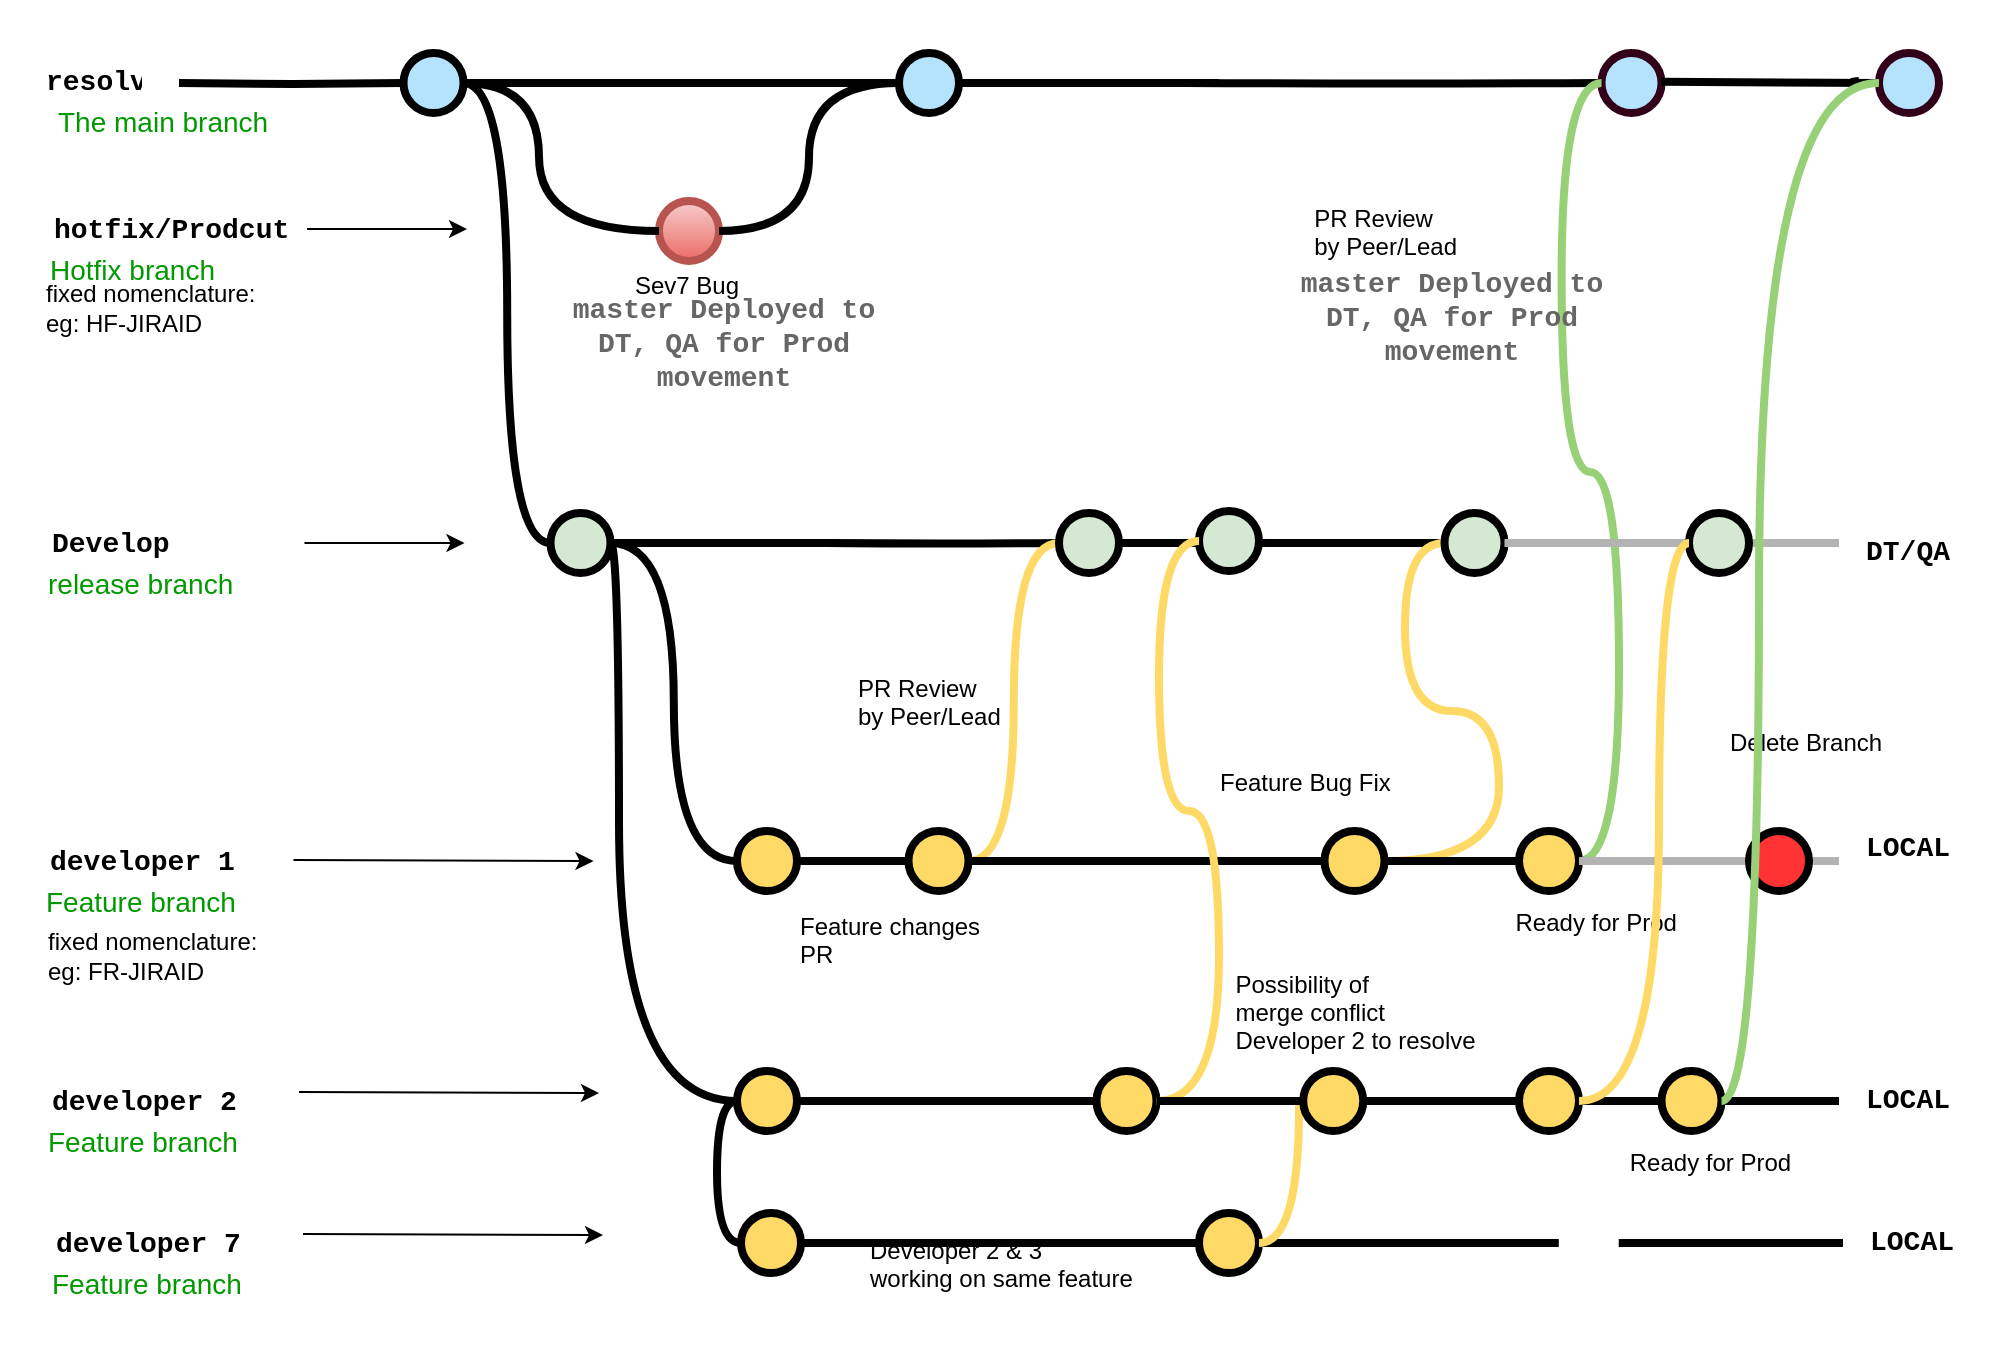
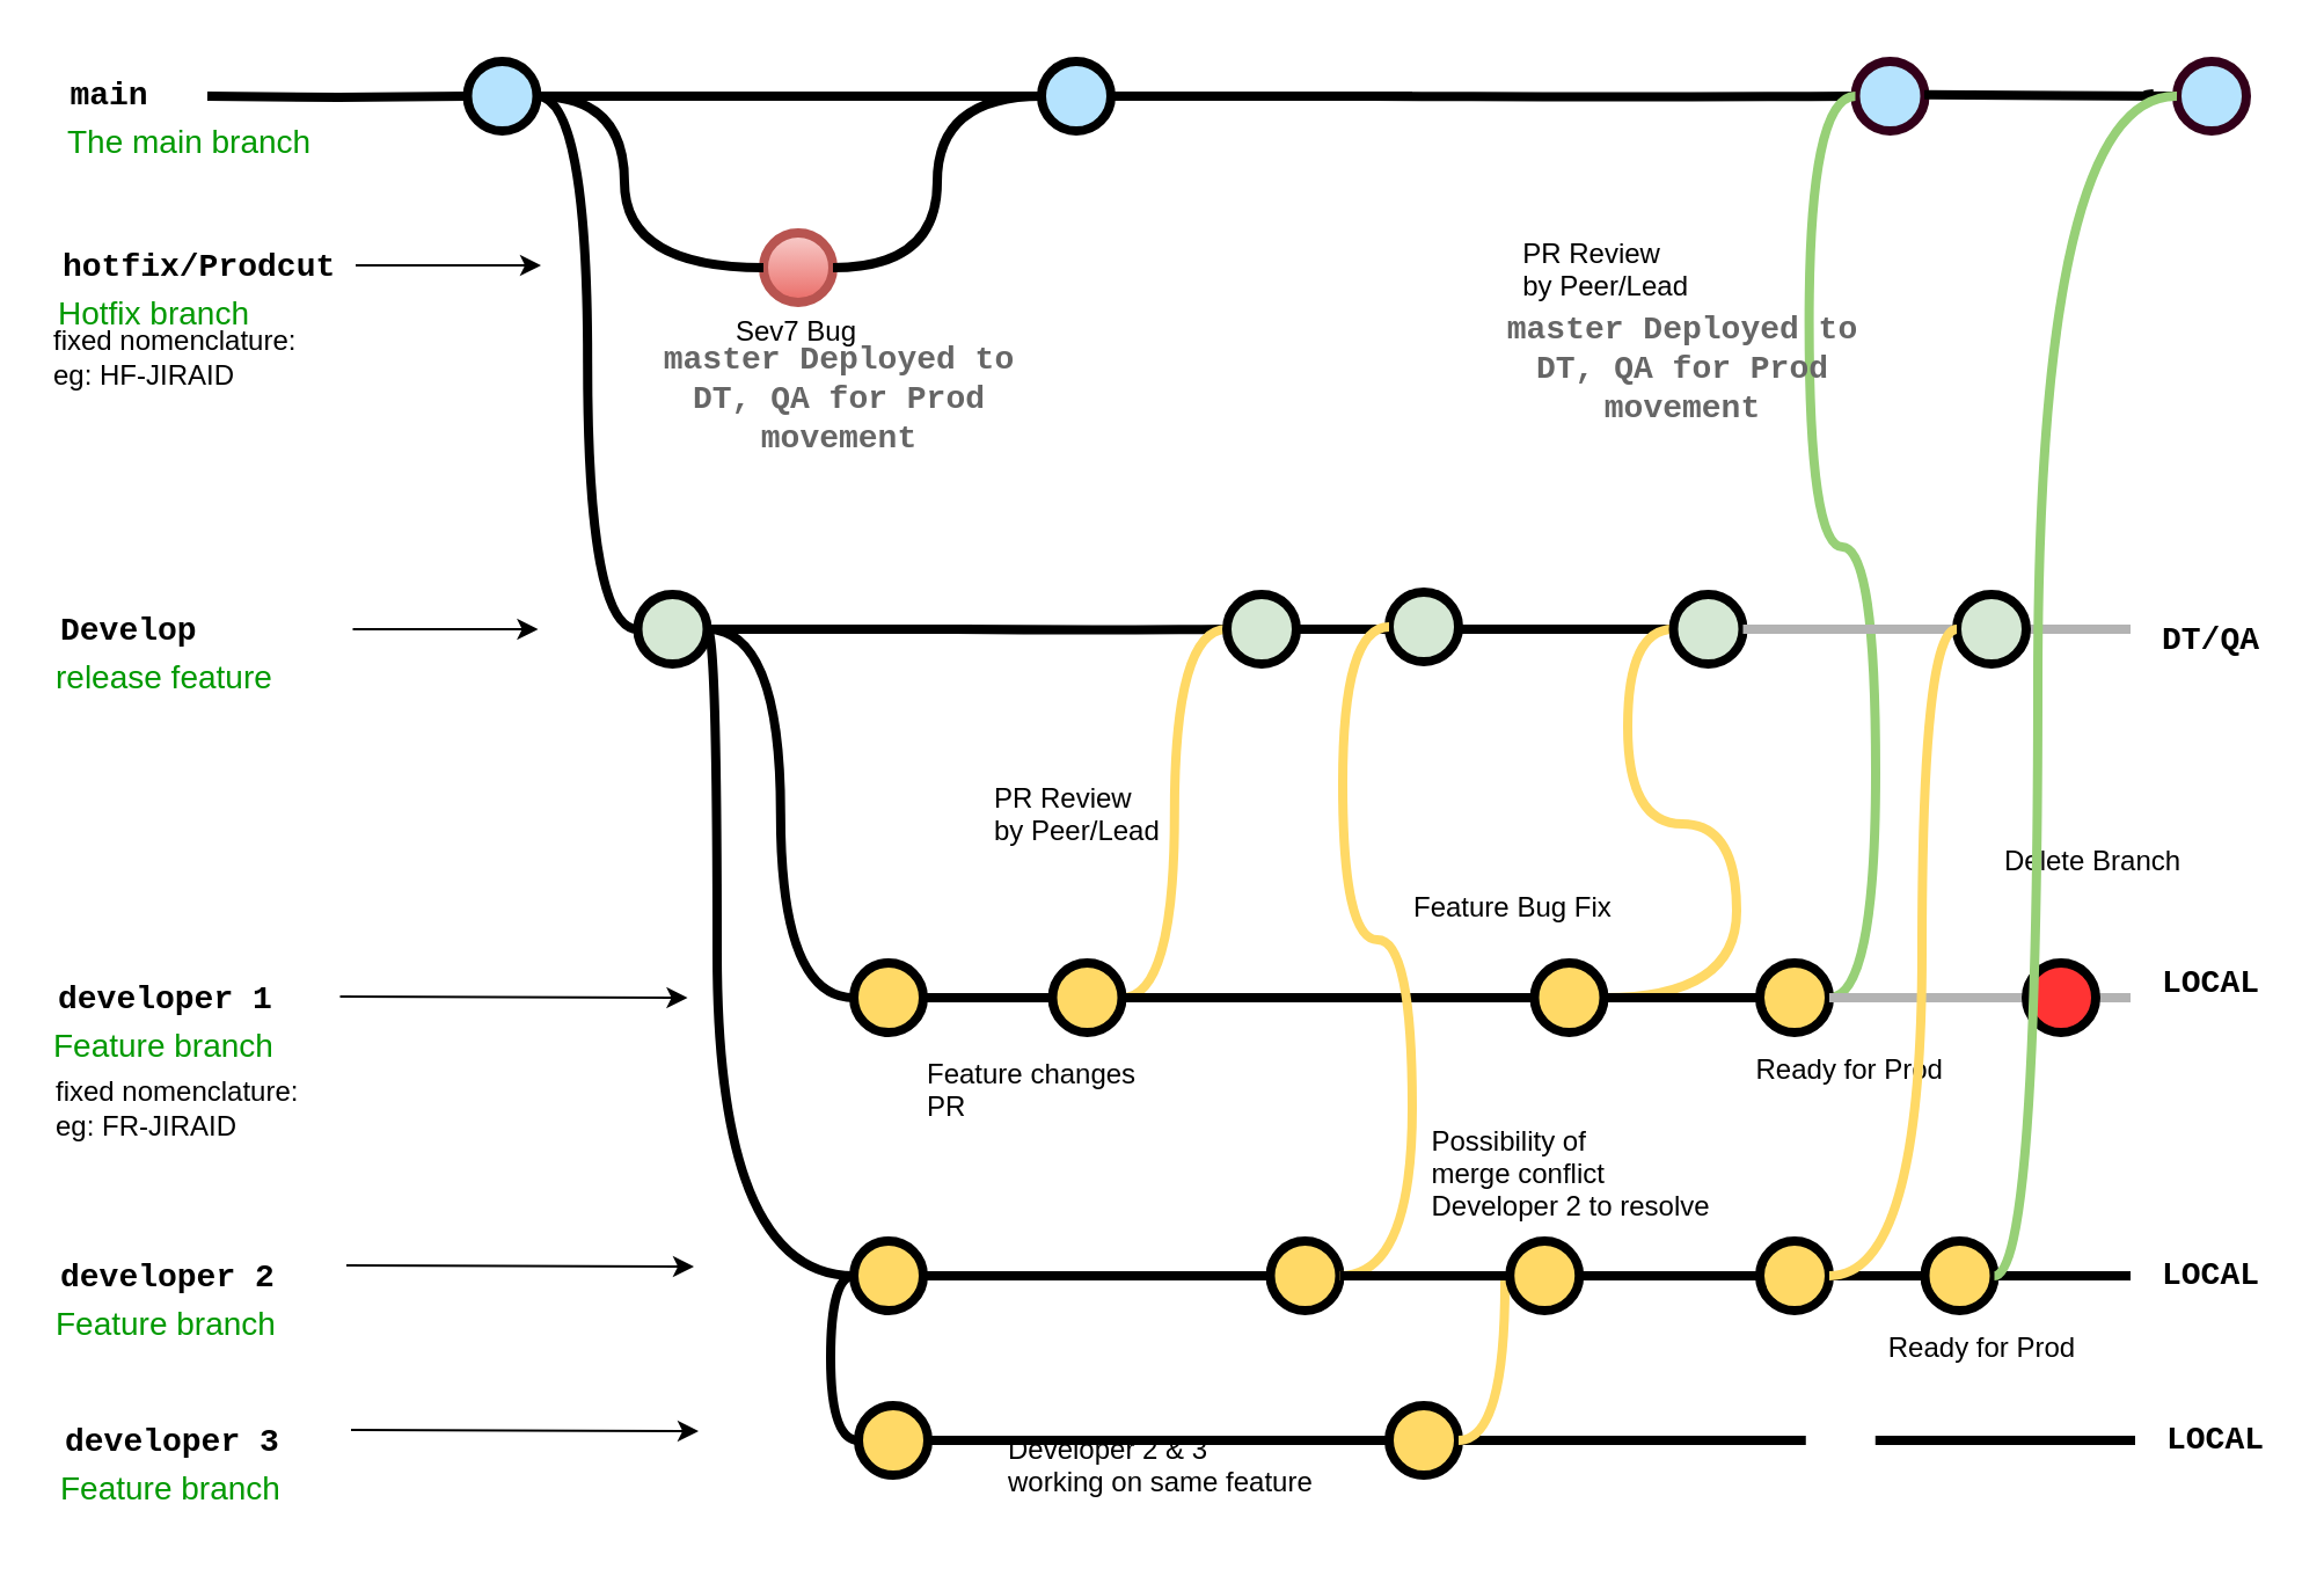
- <mxCell id="11" value="resolve" style="text;html=1;strokeColor=none;fillColor=none;align=center;verticalAlign=middle;whiteSpace=wrap;overflow=hidden;fontSize=14;fontStyle=1;fontFamily=Courier New;" parent="1" vertex="1"><mxGeometry x="22" y="20" width="50" height="42" as="geometry" /></mxCell>
+ <mxCell id="11" value="main" style="text;html=1;strokeColor=none;fillColor=none;align=center;verticalAlign=middle;whiteSpace=wrap;overflow=hidden;fontSize=14;fontStyle=1;fontFamily=Courier New;" parent="1" vertex="1"><mxGeometry x="22" y="20" width="50" height="42" as="geometry" /></mxCell>
- <mxCell id="23" value="release branch" style="text;html=1;strokeColor=none;fillColor=none;align=left;verticalAlign=middle;whiteSpace=wrap;overflow=hidden;fontSize=14;fontStyle=0;fontColor=#009900;" parent="1" vertex="1"><mxGeometry x="21.75" y="281" width="240" height="20" as="geometry" /></mxCell>
+ <mxCell id="23" value="release feature" style="text;html=1;strokeColor=none;fillColor=none;align=left;verticalAlign=middle;whiteSpace=wrap;overflow=hidden;fontSize=14;fontStyle=0;fontColor=#009900;" parent="1" vertex="1"><mxGeometry x="21.75" y="281" width="240" height="20" as="geometry" /></mxCell>
- <mxCell id="81" value="developer 7" style="text;html=1;strokeColor=none;fillColor=none;align=left;verticalAlign=middle;whiteSpace=wrap;overflow=hidden;fontSize=14;fontStyle=1;fontFamily=Courier New;" vertex="1" parent="1"><mxGeometry x="25.5" y="611" width="240" height="20" as="geometry" /></mxCell>
+ <mxCell id="81" value="developer 3" style="text;html=1;strokeColor=none;fillColor=none;align=left;verticalAlign=middle;whiteSpace=wrap;overflow=hidden;fontSize=14;fontStyle=1;fontFamily=Courier New;" vertex="1" parent="1"><mxGeometry x="25.5" y="611" width="240" height="20" as="geometry" /></mxCell>
